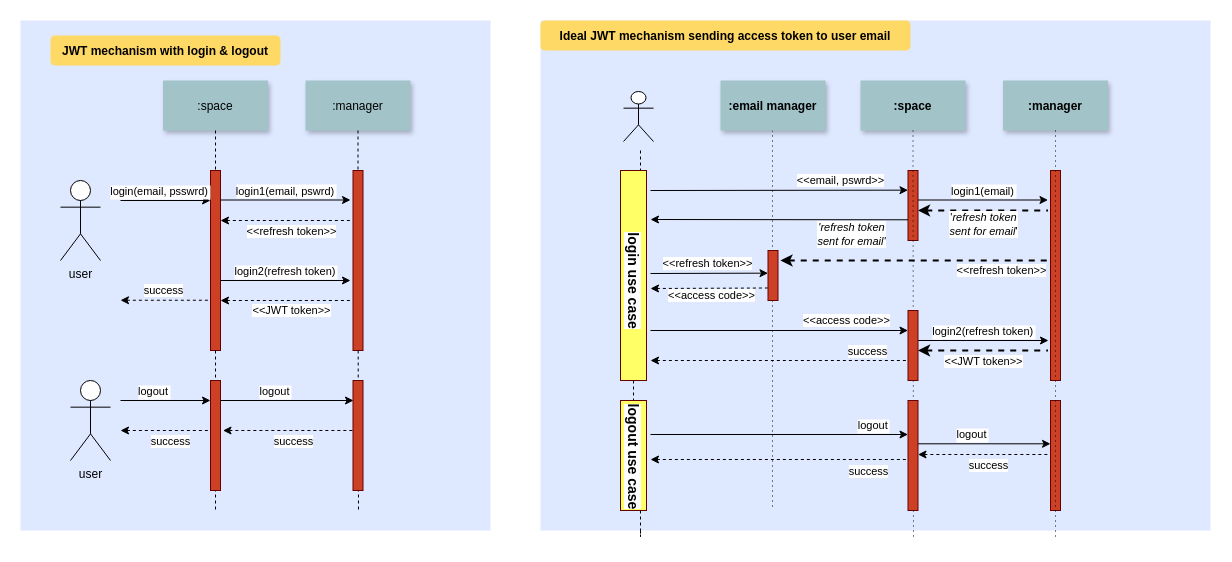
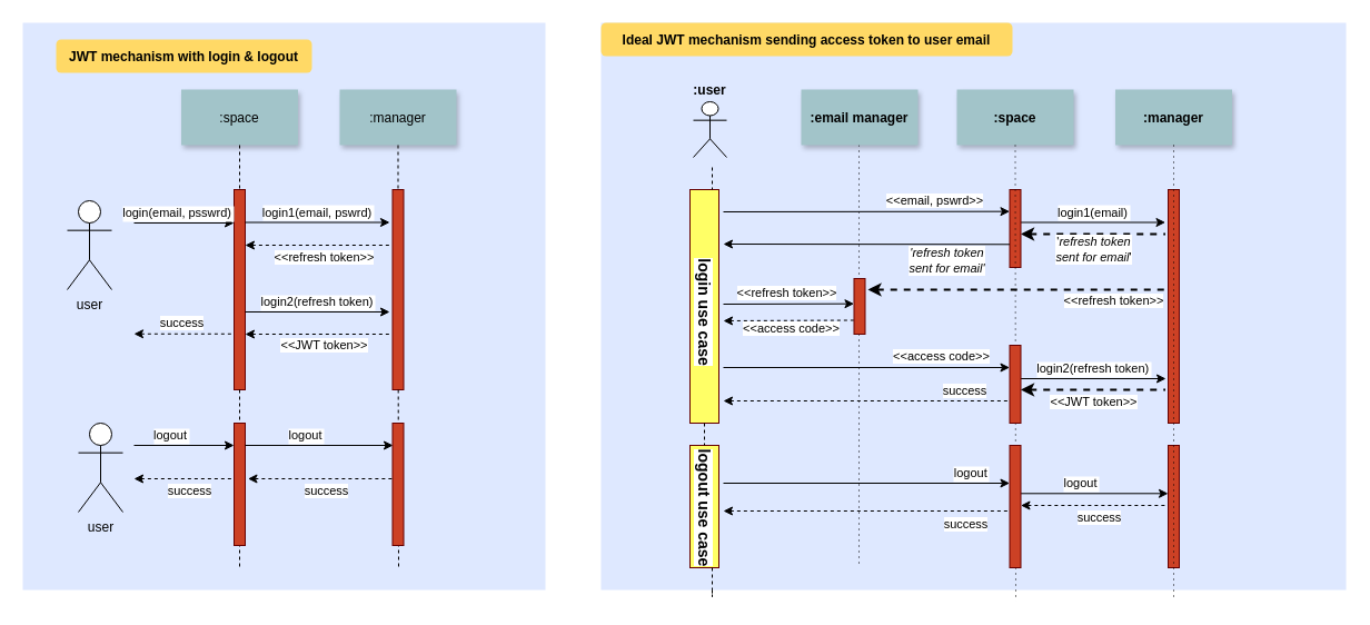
+ <mxCell id="70" value="&lt;b&gt;:user&lt;/b&gt;" style="text;html=1;strokeColor=none;fillColor=none;align=center;verticalAlign=middle;whiteSpace=wrap;rounded=0;" vertex="1" parent="1"><mxGeometry x="618" y="71" width="40" height="20" as="geometry" /></mxCell>
